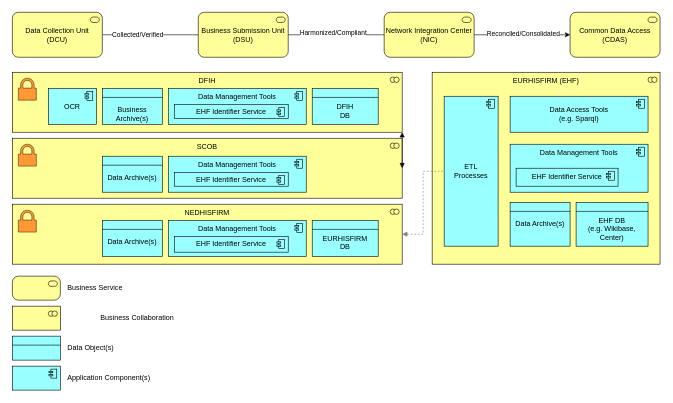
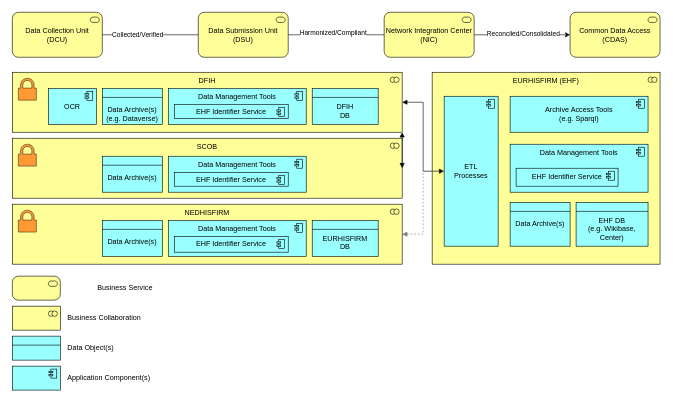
- <mxCell id="5" value="Business Submission Unit (DSU)" style="html=1;outlineConnect=0;whiteSpace=wrap;fillColor=#ffff99;shape=mxgraph.archimate3.application;appType=serv;archiType=rounded;" parent="1" vertex="1"><mxGeometry x="330" y="20" width="150" height="75" as="geometry" /></mxCell>
+ <mxCell id="5" value="Data Submission Unit (DSU)" style="html=1;outlineConnect=0;whiteSpace=wrap;fillColor=#ffff99;shape=mxgraph.archimate3.application;appType=serv;archiType=rounded;" parent="1" vertex="1"><mxGeometry x="330" y="20" width="150" height="75" as="geometry" /></mxCell>
- <mxCell id="42" value="&lt;br&gt;&lt;br&gt;Business Archive(s)&lt;br&gt;(e.g. Dataverse)" style="html=1;outlineConnect=0;whiteSpace=wrap;fillColor=#99ffff;shape=mxgraph.archimate3.businessObject;overflow=fill;align=center;" parent="1" vertex="1"><mxGeometry x="170" y="147" width="100" height="60" as="geometry" /></mxCell>
+ <mxCell id="42" value="&lt;br&gt;&lt;br&gt;Data Archive(s)&lt;br&gt;(e.g. Dataverse)" style="html=1;outlineConnect=0;whiteSpace=wrap;fillColor=#99ffff;shape=mxgraph.archimate3.businessObject;overflow=fill;align=center;" parent="1" vertex="1"><mxGeometry x="170" y="147" width="100" height="60" as="geometry" /></mxCell>
+ <mxCell id="13" style="edgeStyle=elbowEdgeStyle;rounded=0;orthogonalLoop=1;jettySize=auto;html=1;exitX=1;exitY=0.5;exitDx=0;exitDy=0;exitPerimeter=0;entryX=0;entryY=0.5;entryDx=0;entryDy=0;entryPerimeter=0;endArrow=block;endFill=1;strokeWidth=1;startArrow=block;startFill=1;" parent="1" source="14" target="39" edge="1"><mxGeometry relative="1" as="geometry" /></mxCell>
- <mxCell id="21" value="Data Access Tools&lt;br&gt;(e.g. Sparql)" style="html=1;outlineConnect=0;whiteSpace=wrap;fillColor=#99ffff;shape=mxgraph.archimate3.application;appType=comp;archiType=square;align=center;" parent="1" vertex="1"><mxGeometry x="850" y="160" width="230" height="60" as="geometry" /></mxCell>
+ <mxCell id="21" value="Archive Access Tools&lt;br&gt;(e.g. Sparql)" style="html=1;outlineConnect=0;whiteSpace=wrap;fillColor=#99ffff;shape=mxgraph.archimate3.application;appType=comp;archiType=square;align=center;" parent="1" vertex="1"><mxGeometry x="850" y="160" width="230" height="60" as="geometry" /></mxCell>
- <mxCell id="29" value="Business Service" style="text;html=1;strokeColor=none;fillColor=none;align=left;verticalAlign=middle;whiteSpace=wrap;rounded=0;" parent="1" vertex="1"><mxGeometry x="110" y="470" width="150" height="20" as="geometry" /></mxCell>
+ <mxCell id="29" value="Business Service" style="text;html=1;strokeColor=none;fillColor=none;align=left;verticalAlign=middle;whiteSpace=wrap;rounded=0;" parent="1" vertex="1"><mxGeometry x="160" y="470" width="150" height="20" as="geometry" /></mxCell>
- <mxCell id="23" value="Business Collaboration" style="text;html=1;strokeColor=none;fillColor=none;align=left;verticalAlign=middle;whiteSpace=wrap;rounded=0;" parent="1" vertex="1"><mxGeometry x="165" y="520" width="150" height="20" as="geometry" /></mxCell>
+ <mxCell id="23" value="Business Collaboration" style="text;html=1;strokeColor=none;fillColor=none;align=left;verticalAlign=middle;whiteSpace=wrap;rounded=0;" parent="1" vertex="1"><mxGeometry x="110" y="520" width="150" height="20" as="geometry" /></mxCell>
